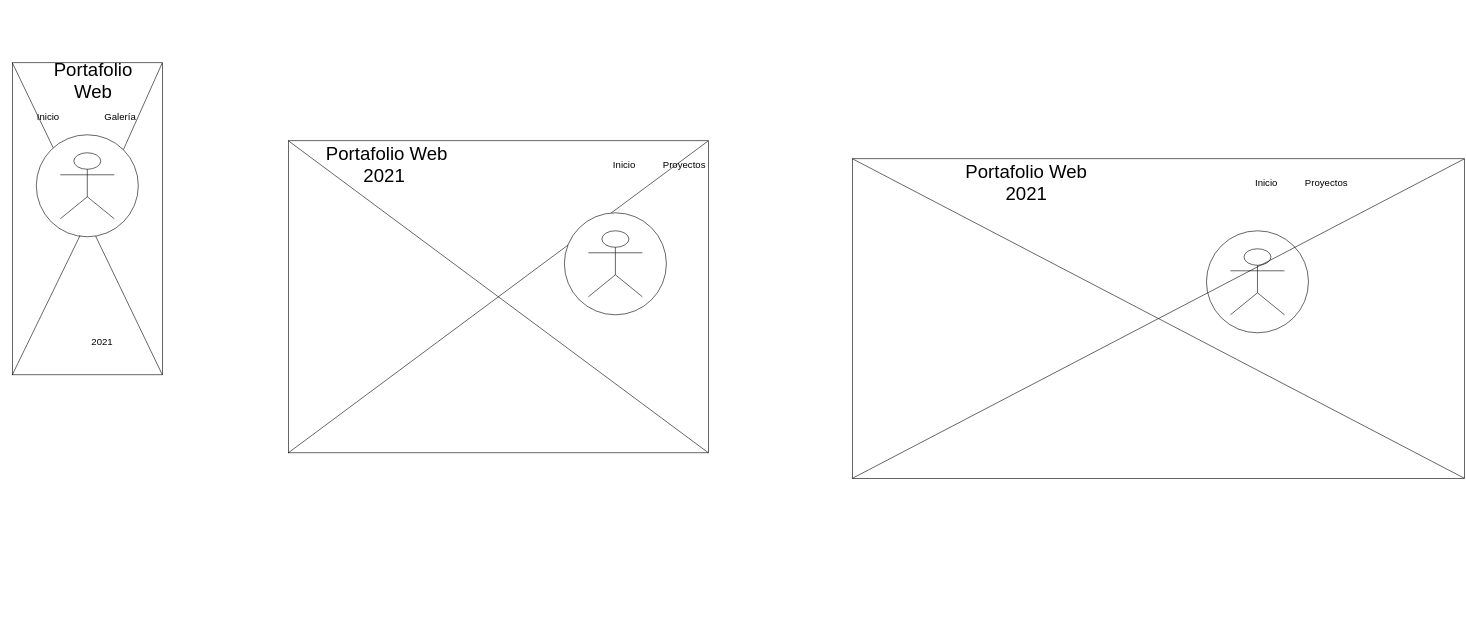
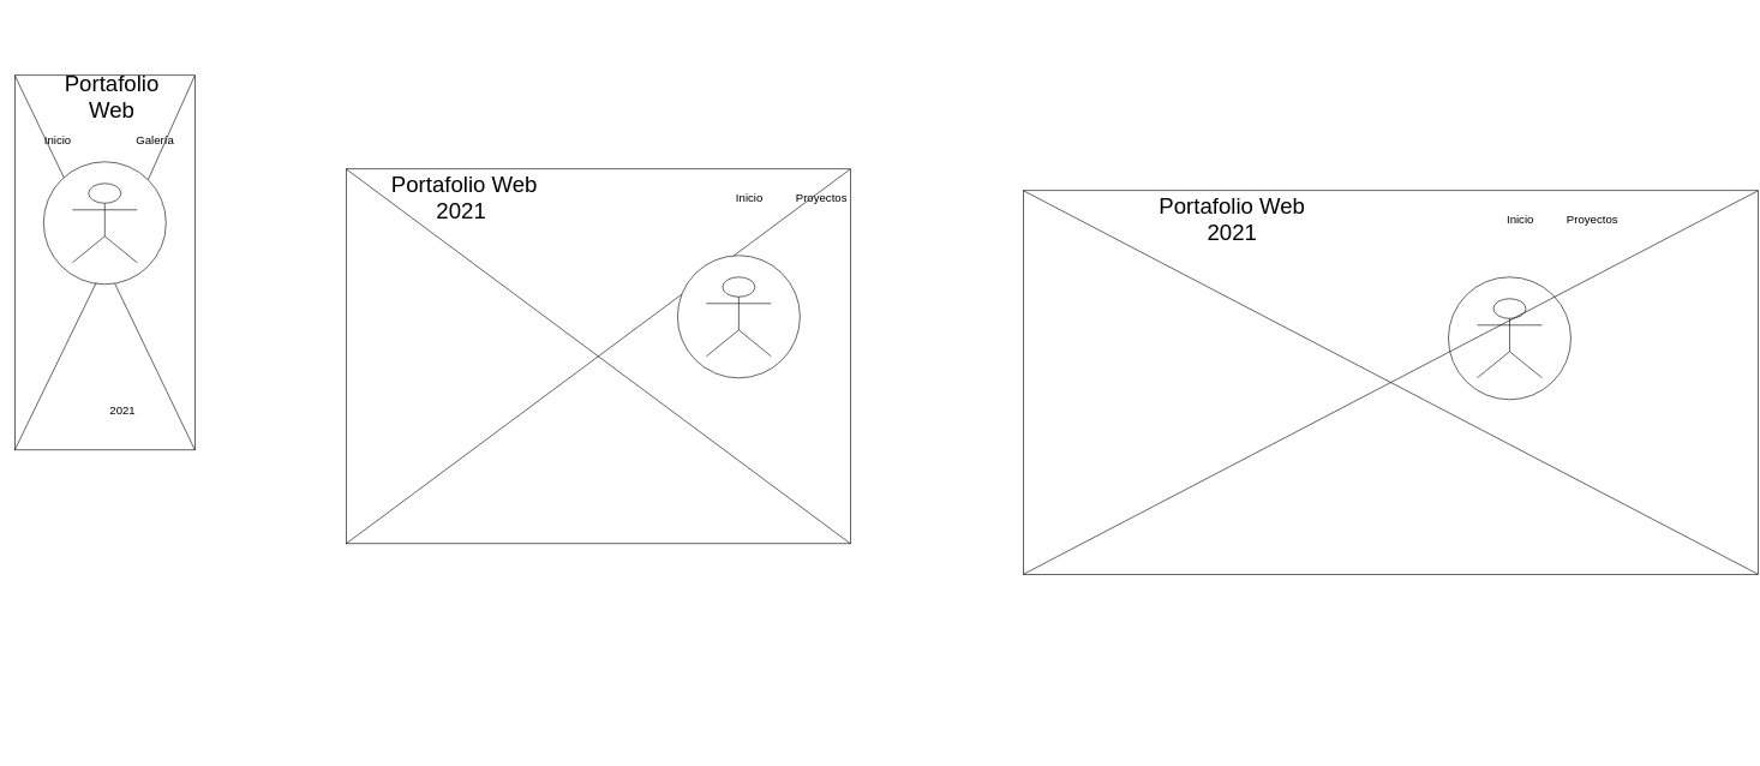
- <mxCell id="10" value="Galería" style="text;html=1;strokeColor=none;fillColor=none;align=center;verticalAlign=middle;whiteSpace=wrap;rounded=0;fontSize=16;" vertex="1" parent="1"><mxGeometry x="180" y="184" width="40" height="20" as="geometry" /></mxCell>
+ <mxCell id="10" value="Galería" style="text;html=1;strokeColor=none;fillColor=none;align=center;verticalAlign=middle;whiteSpace=wrap;rounded=0;fontSize=16;" vertex="1" parent="1"><mxGeometry x="195" y="184" width="40" height="20" as="geometry" /></mxCell>
